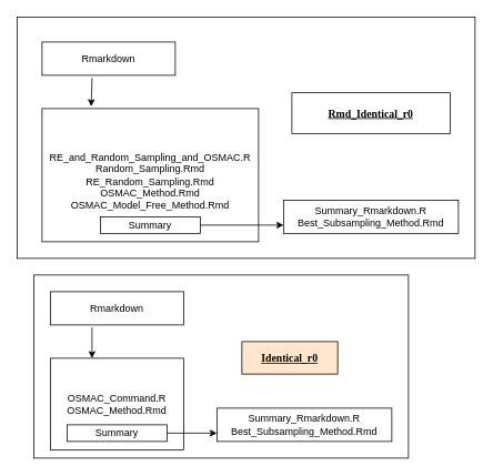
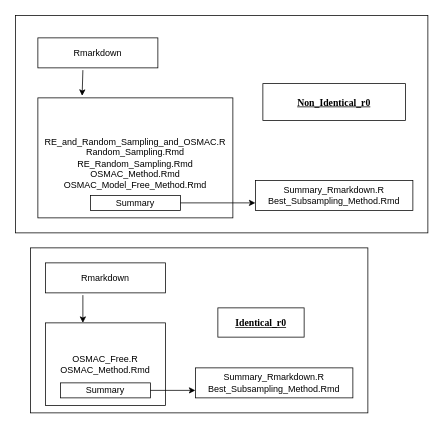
- <mxCell id="10" value="&lt;b&gt;&lt;u&gt;Rmd_Identical_r0&lt;/u&gt;&lt;/b&gt;" style="rounded=0;whiteSpace=wrap;html=1;fontFamily=Verdana;fontSize=13;fontColor=#000000;" parent="1" vertex="1"><mxGeometry x="350" y="111" width="190" height="49" as="geometry" /></mxCell>
+ <mxCell id="10" value="&lt;b&gt;&lt;u&gt;Non_Identical_r0&lt;/u&gt;&lt;/b&gt;" style="rounded=0;whiteSpace=wrap;html=1;fontFamily=Verdana;fontSize=13;fontColor=#000000;" parent="1" vertex="1"><mxGeometry x="350" y="111" width="190" height="49" as="geometry" /></mxCell>
- <mxCell id="17" value="&lt;b&gt;&lt;u&gt;Identical_r0&lt;/u&gt;&lt;/b&gt;" style="rounded=0;whiteSpace=wrap;html=1;fontFamily=Verdana;fontSize=13;fontColor=#000000;fillColor=#ffe6cc;" parent="1" vertex="1"><mxGeometry x="290" y="410" width="115" height="39" as="geometry" /></mxCell>
+ <mxCell id="17" value="&lt;b&gt;&lt;u&gt;Identical_r0&lt;/u&gt;&lt;/b&gt;" style="rounded=0;whiteSpace=wrap;html=1;fontFamily=Verdana;fontSize=13;fontColor=#000000;" parent="1" vertex="1"><mxGeometry x="290" y="410" width="115" height="39" as="geometry" /></mxCell>
- <mxCell id="12" value="OSMAC_Command.R&lt;br&gt;OSMAC_Method.Rmd" style="rounded=0;whiteSpace=wrap;html=1;" parent="1" vertex="1"><mxGeometry x="60" y="430" width="160" height="110" as="geometry" /></mxCell>
+ <mxCell id="12" value="OSMAC_Free.R&lt;br&gt;OSMAC_Method.Rmd" style="rounded=0;whiteSpace=wrap;html=1;" parent="1" vertex="1"><mxGeometry x="60" y="430" width="160" height="110" as="geometry" /></mxCell>
